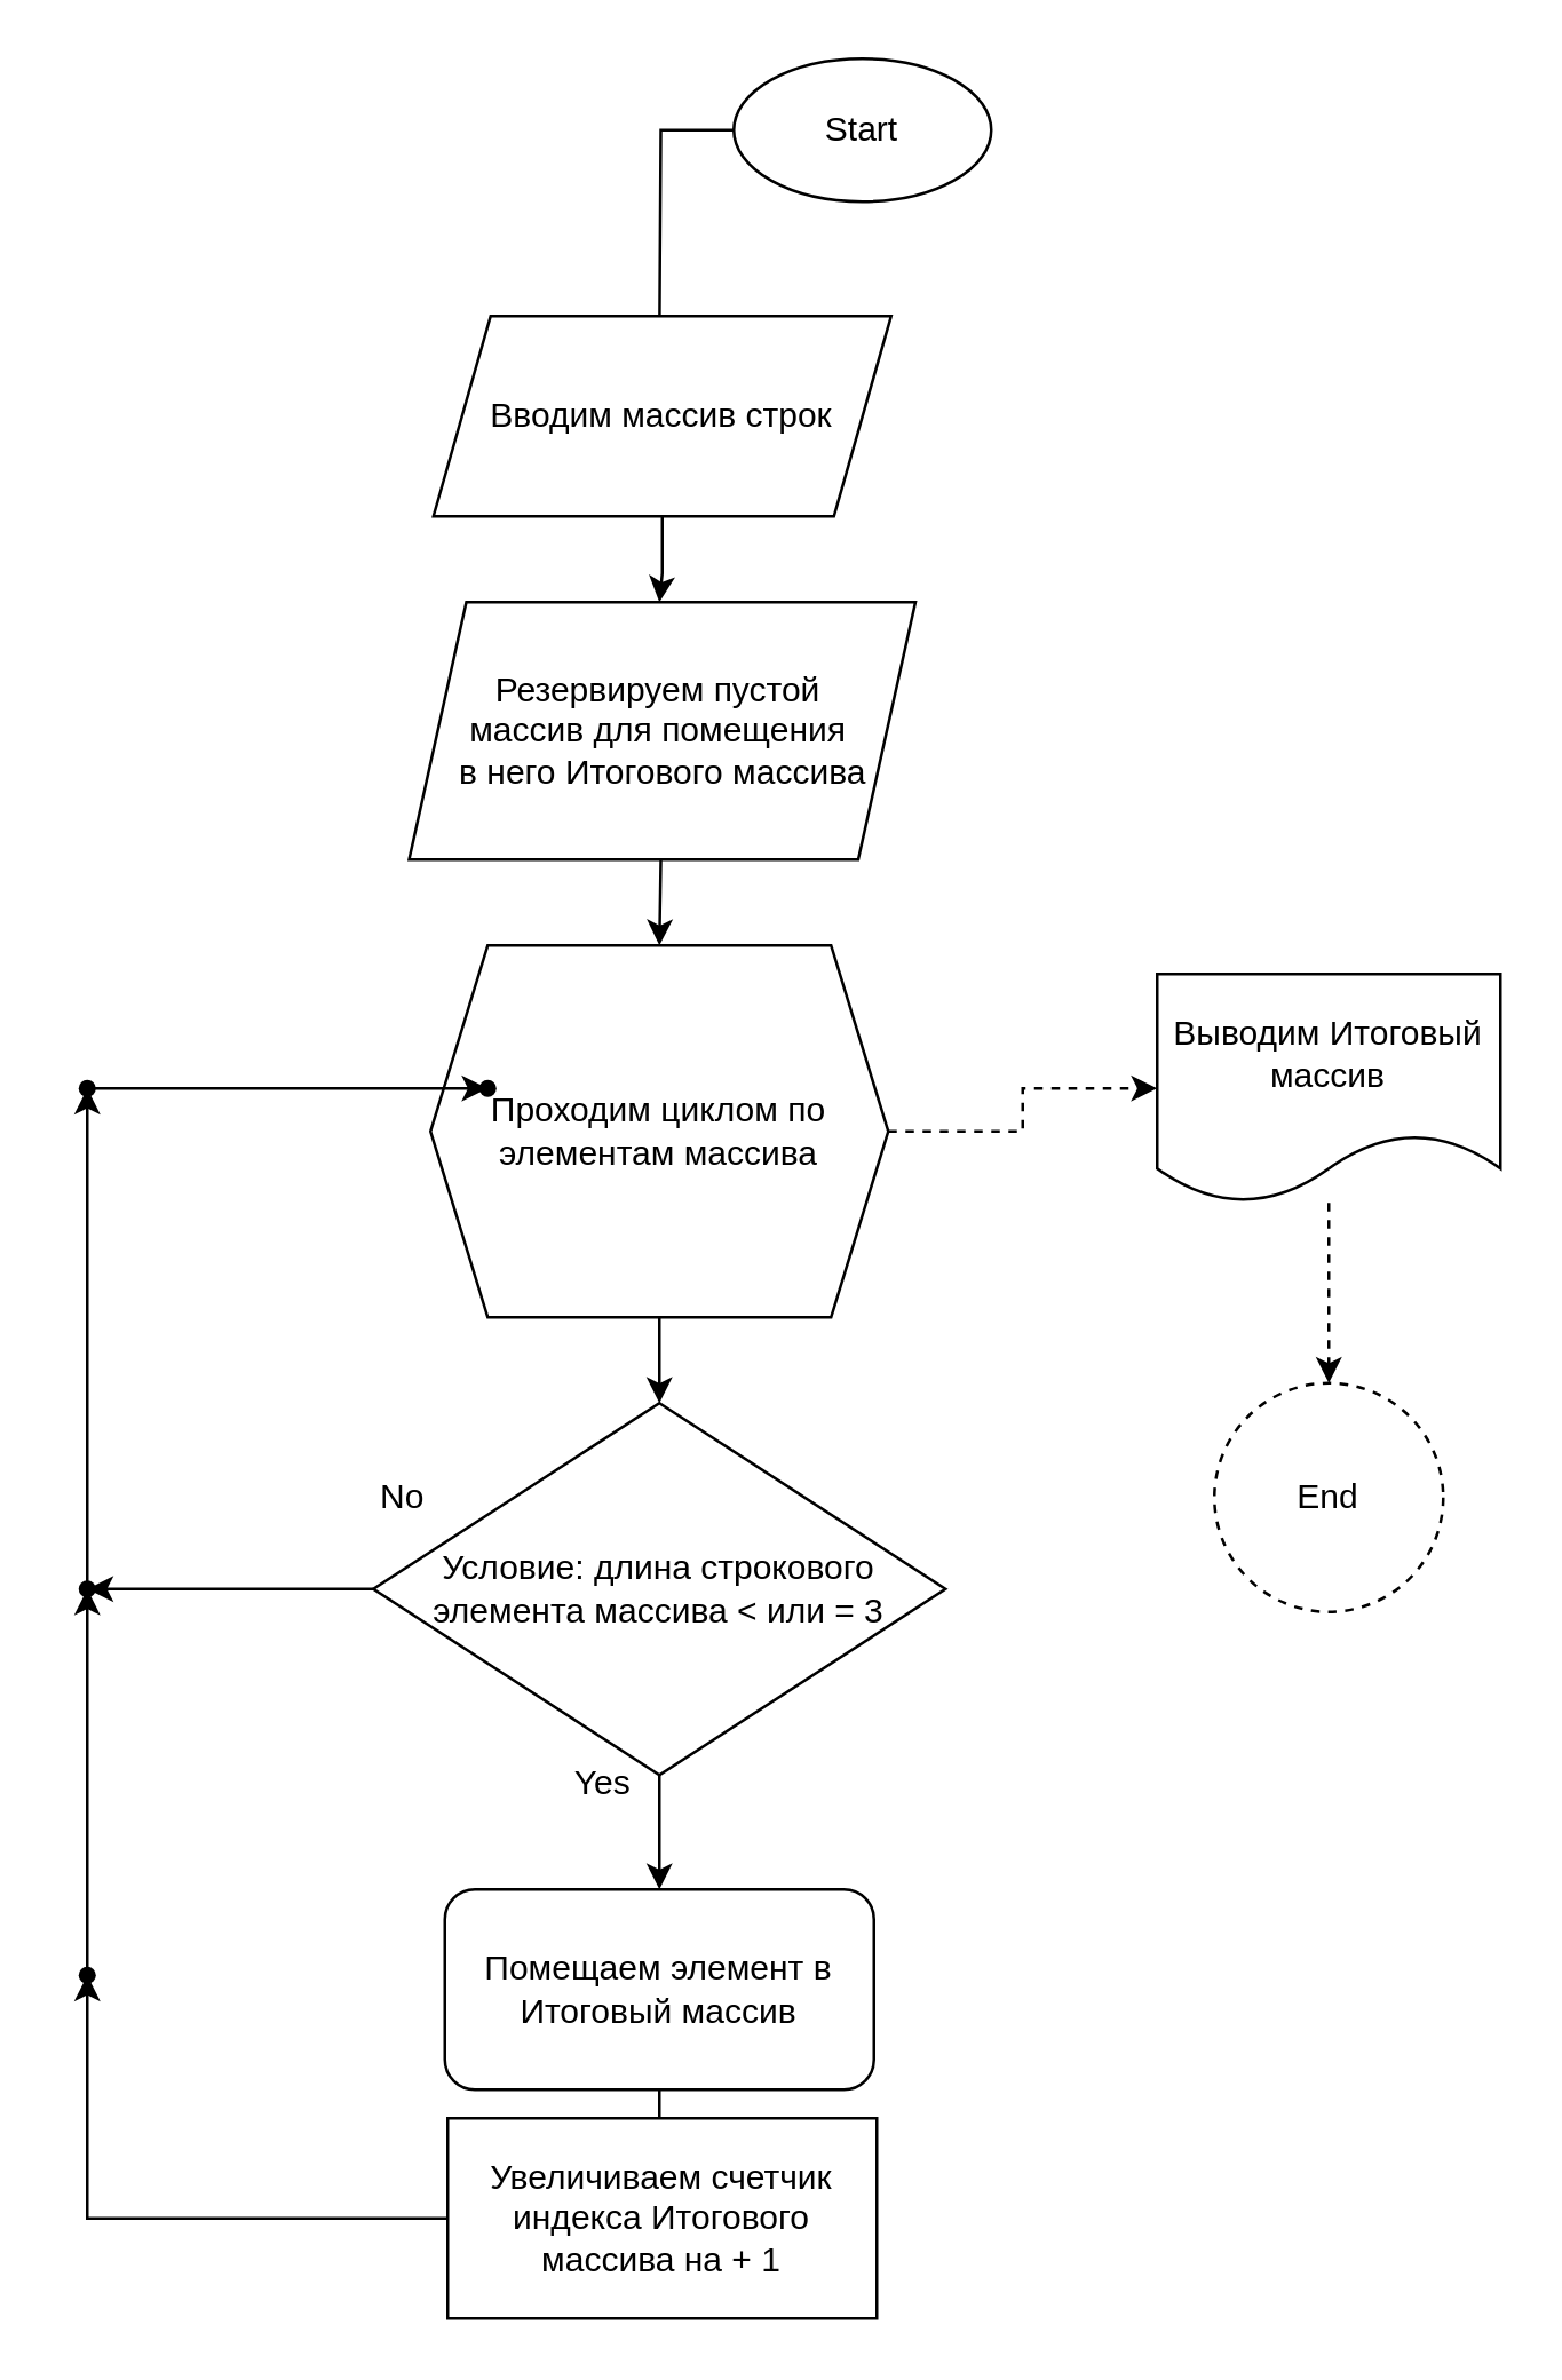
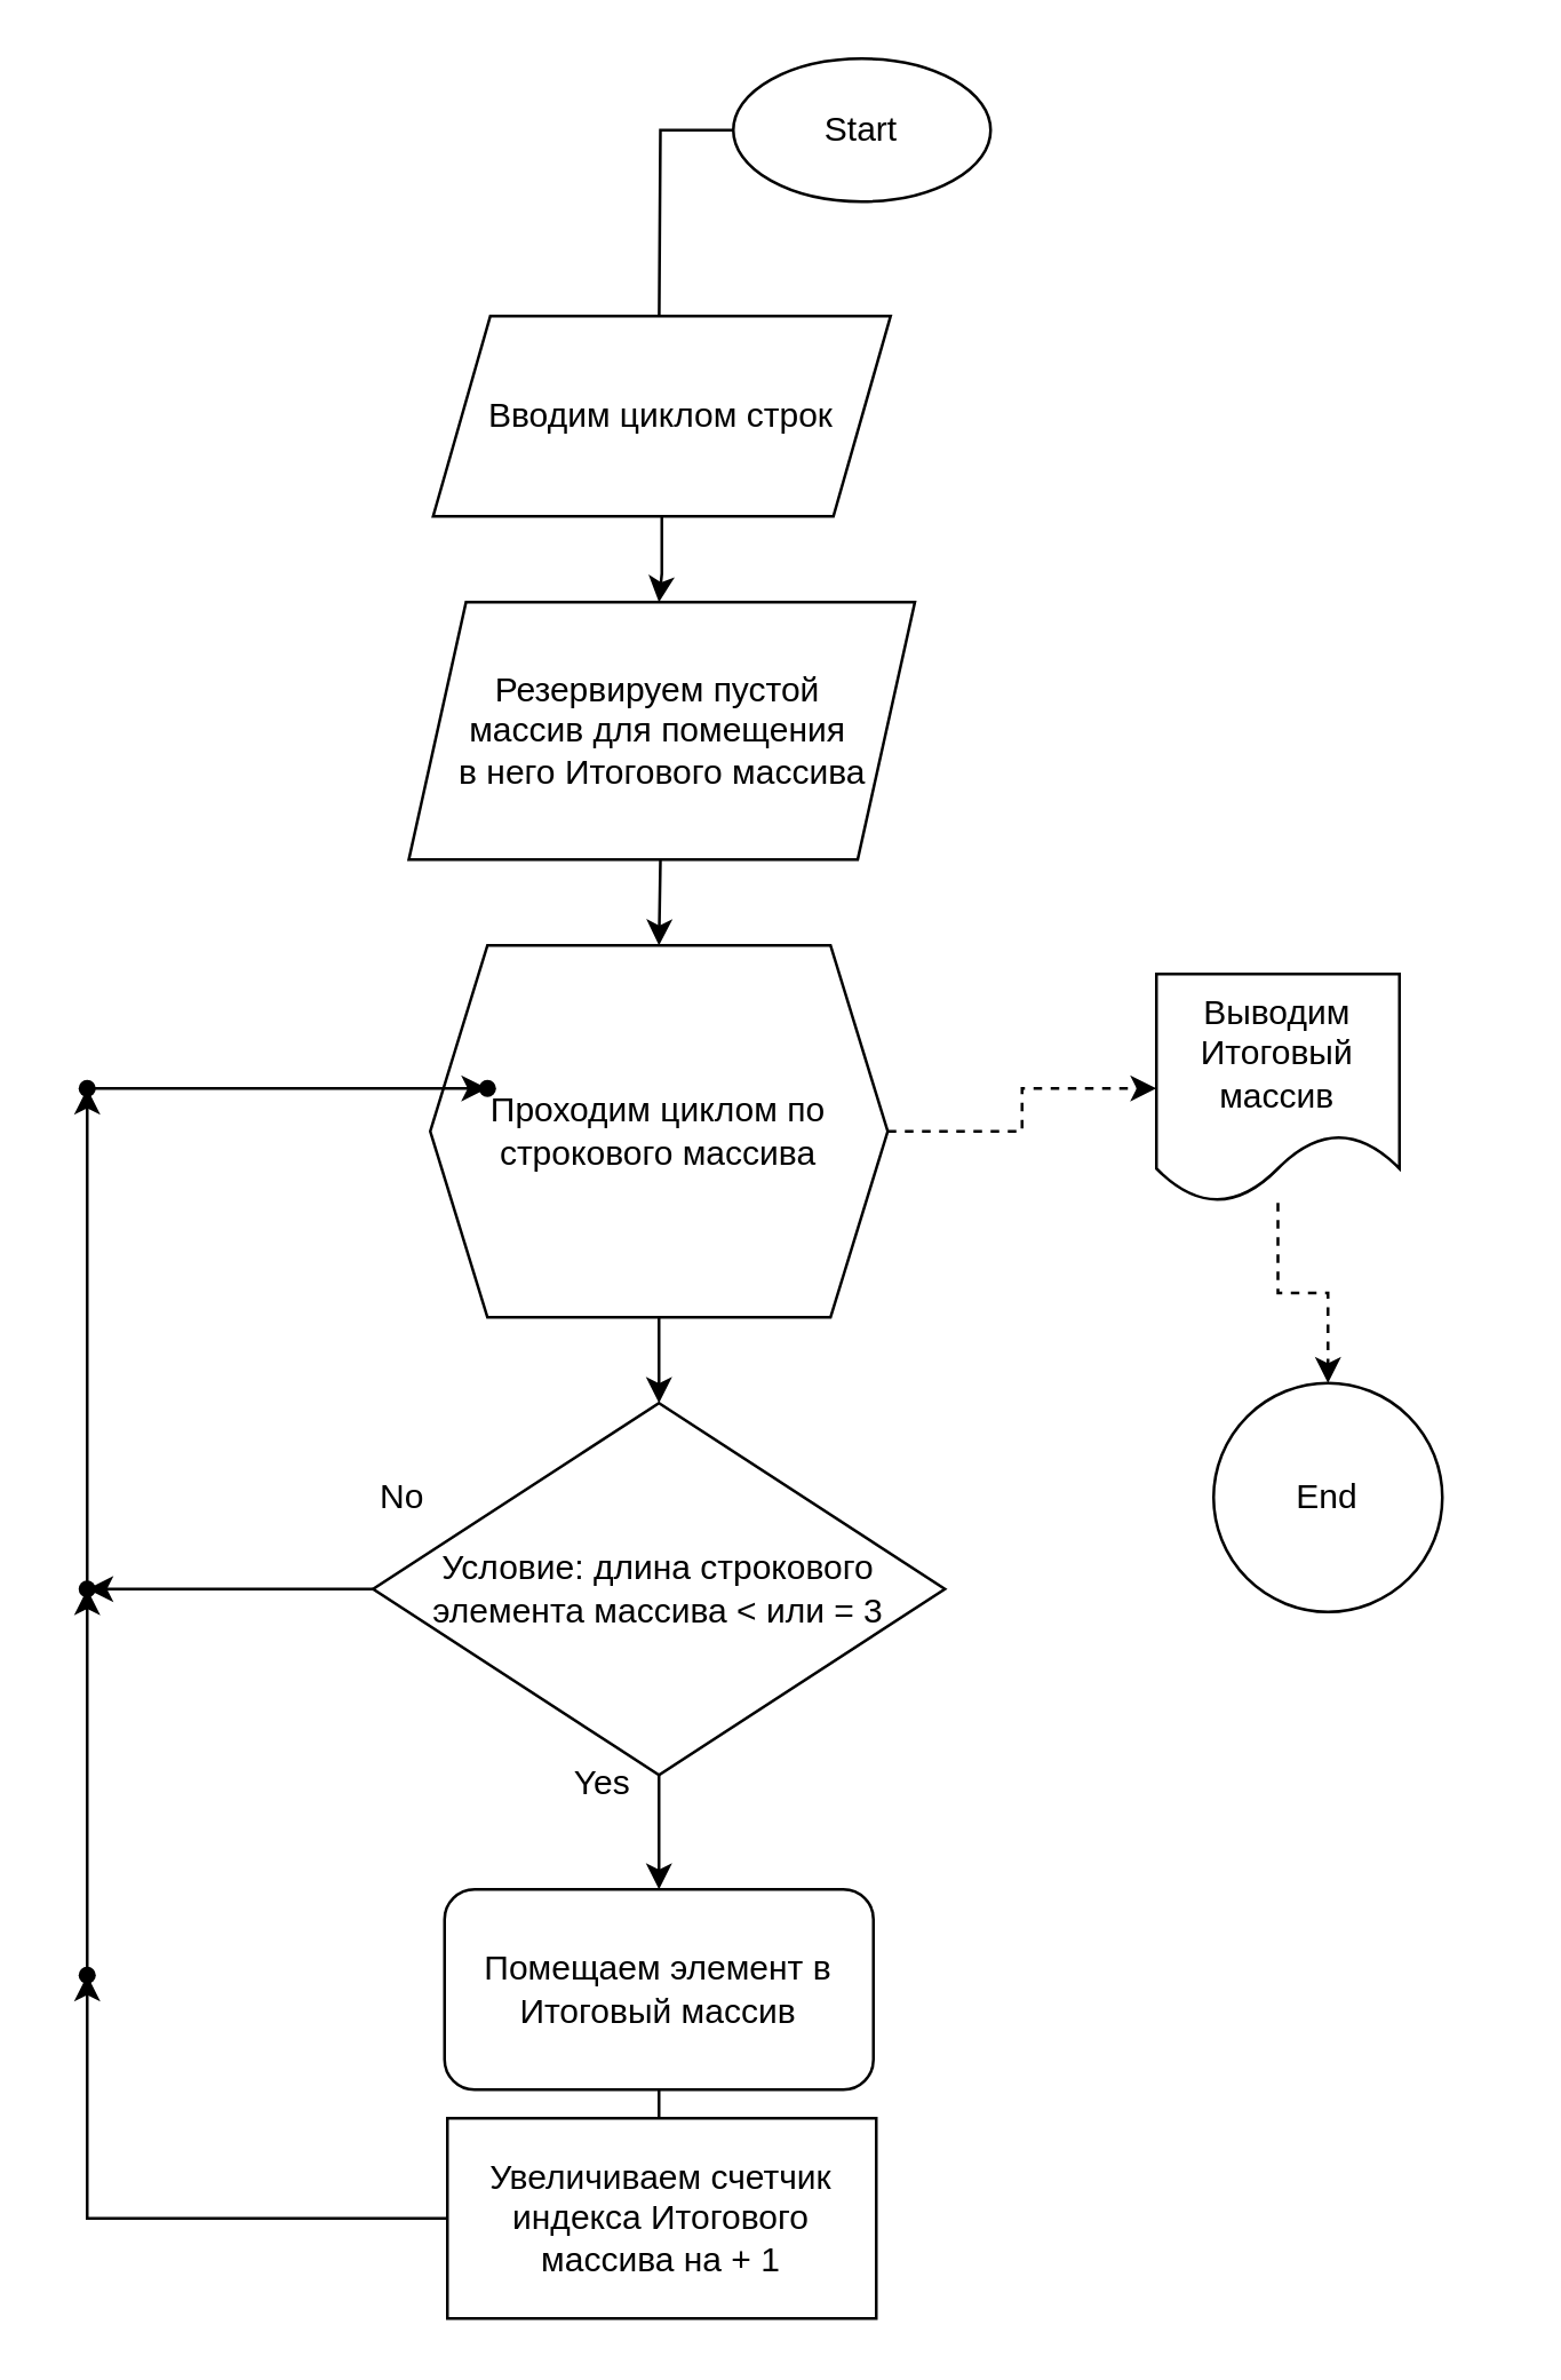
- <mxCell id="5" value="Вводим массив строк" style="shape=parallelogram;perimeter=parallelogramPerimeter;whiteSpace=wrap;html=1;fixedSize=1;" vertex="1" parent="1"><mxGeometry x="151" y="110" width="160" height="70" as="geometry" /></mxCell>
+ <mxCell id="5" value="Вводим циклом строк" style="shape=parallelogram;perimeter=parallelogramPerimeter;whiteSpace=wrap;html=1;fixedSize=1;" vertex="1" parent="1"><mxGeometry x="151" y="110" width="160" height="70" as="geometry" /></mxCell>
- <mxCell id="26" value="Выводим Итоговый массив" style="shape=document;whiteSpace=wrap;html=1;boundedLbl=1;" vertex="1" parent="1"><mxGeometry x="404" y="340" width="120" height="80" as="geometry" /></mxCell>
+ <mxCell id="26" value="Выводим Итоговый массив" style="shape=document;whiteSpace=wrap;html=1;boundedLbl=1;" vertex="1" parent="1"><mxGeometry x="404" y="340" width="85" height="80" as="geometry" /></mxCell>
- <mxCell id="9" value="&lt;div&gt;Проходим циклом по элементам массива &lt;br&gt;&lt;/div&gt;" style="shape=hexagon;perimeter=hexagonPerimeter2;whiteSpace=wrap;html=1;fixedSize=1;" vertex="1" parent="1"><mxGeometry x="150" y="330" width="160" height="130" as="geometry" /></mxCell>
+ <mxCell id="9" value="&lt;div&gt;Проходим циклом по строкового массива &lt;br&gt;&lt;/div&gt;" style="shape=hexagon;perimeter=hexagonPerimeter2;whiteSpace=wrap;html=1;fixedSize=1;" vertex="1" parent="1"><mxGeometry x="150" y="330" width="160" height="130" as="geometry" /></mxCell>
- <mxCell id="27" value="End" style="ellipse;whiteSpace=wrap;html=1;dashed=1;" vertex="1" parent="1"><mxGeometry x="424" y="483" width="80" height="80" as="geometry" /></mxCell>
+ <mxCell id="27" value="End" style="ellipse;whiteSpace=wrap;html=1;" vertex="1" parent="1"><mxGeometry x="424" y="483" width="80" height="80" as="geometry" /></mxCell>
